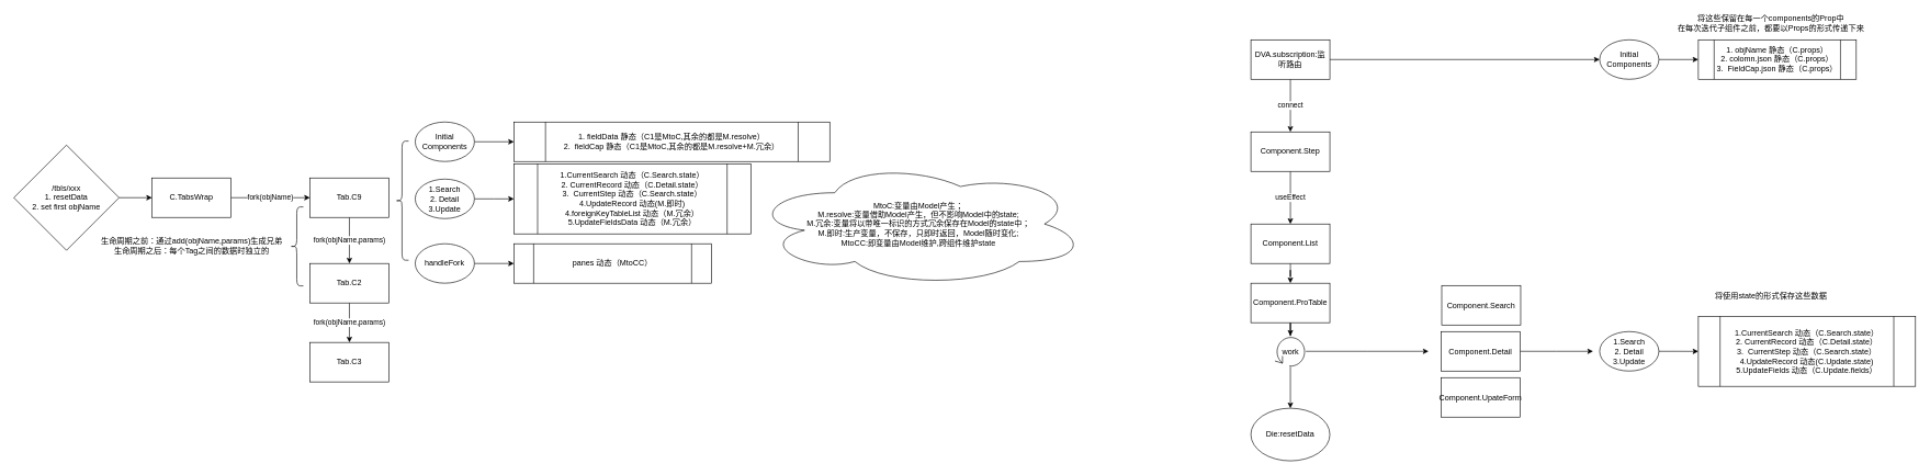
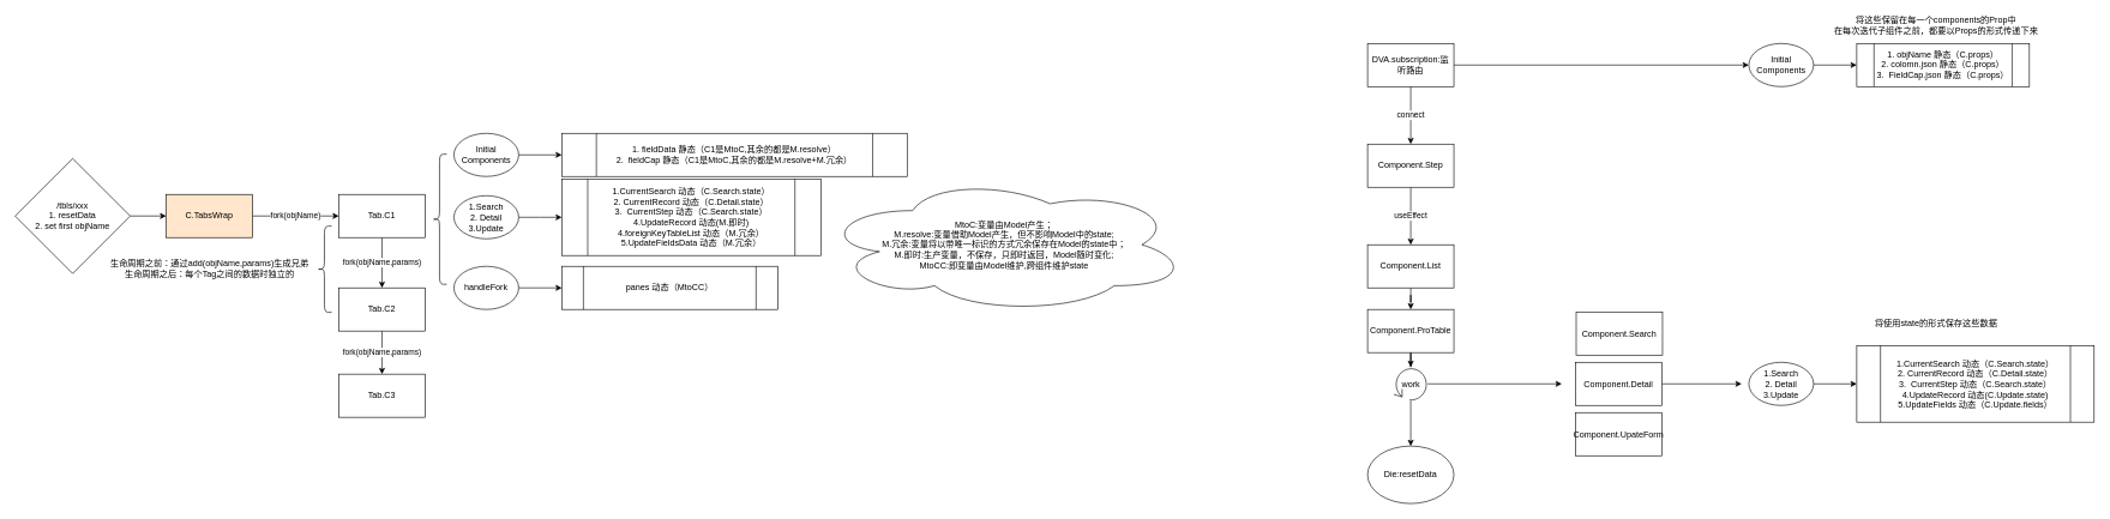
- <mxCell id="30" value="C.TabsWrap" style="rounded=0;whiteSpace=wrap;html=1;" vertex="1" parent="1"><mxGeometry x="230" y="270" width="120" height="60" as="geometry" /></mxCell>
+ <mxCell id="30" value="C.TabsWrap" style="rounded=0;whiteSpace=wrap;html=1;fillColor=#ffe6cc;" vertex="1" parent="1"><mxGeometry x="230" y="270" width="120" height="60" as="geometry" /></mxCell>
- <mxCell id="32" value="Tab.C9" style="whiteSpace=wrap;html=1;" vertex="1" parent="1"><mxGeometry x="470" y="270" width="120" height="60" as="geometry" /></mxCell>
+ <mxCell id="32" value="Tab.C1" style="whiteSpace=wrap;html=1;" vertex="1" parent="1"><mxGeometry x="470" y="270" width="120" height="60" as="geometry" /></mxCell>
